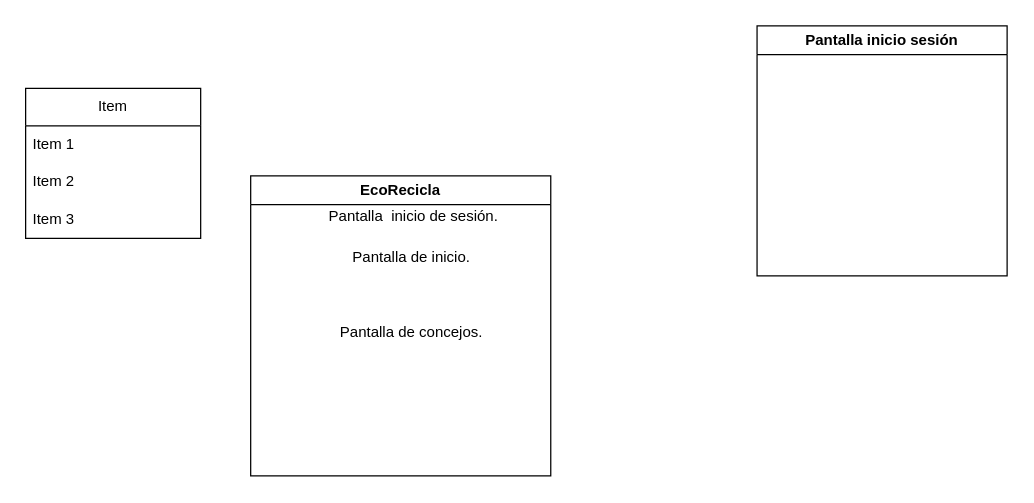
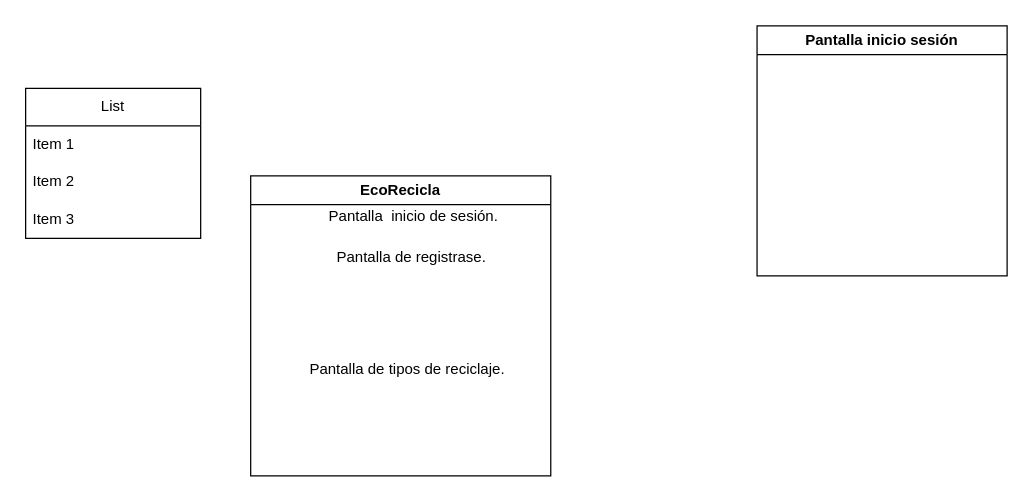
- <mxCell id="2" value="Item" style="swimlane;fontStyle=0;childLayout=stackLayout;horizontal=1;startSize=30;horizontalStack=0;resizeParent=1;resizeParentMax=0;resizeLast=0;collapsible=1;marginBottom=0;whiteSpace=wrap;html=1;" vertex="1" parent="1"><mxGeometry x="20" y="70" width="140" height="120" as="geometry" /></mxCell>
+ <mxCell id="2" value="List" style="swimlane;fontStyle=0;childLayout=stackLayout;horizontal=1;startSize=30;horizontalStack=0;resizeParent=1;resizeParentMax=0;resizeLast=0;collapsible=1;marginBottom=0;whiteSpace=wrap;html=1;" vertex="1" parent="1"><mxGeometry x="20" y="70" width="140" height="120" as="geometry" /></mxCell>
- <mxCell id="7" value="&lt;span style=&quot;white-space: pre;&quot;&gt;&#09;&lt;/span&gt;Pantalla de inicio." style="text;html=1;align=center;verticalAlign=middle;resizable=0;points=[];autosize=1;strokeColor=none;fillColor=none;" vertex="1" parent="6"><mxGeometry x="30" y="50" width="170" height="30" as="geometry" /></mxCell>
+ <mxCell id="7" value="&lt;span style=&quot;white-space: pre;&quot;&gt;&#09;&lt;/span&gt;Pantalla de registrase." style="text;html=1;align=center;verticalAlign=middle;resizable=0;points=[];autosize=1;strokeColor=none;fillColor=none;" vertex="1" parent="6"><mxGeometry x="30" y="50" width="170" height="30" as="geometry" /></mxCell>
- <mxCell id="9" value="&lt;span style=&quot;white-space: pre;&quot;&gt;&#09;&lt;/span&gt;Pantalla de concejos." style="text;html=1;align=center;verticalAlign=middle;resizable=0;points=[];autosize=1;strokeColor=none;fillColor=none;" vertex="1" parent="6"><mxGeometry x="35" y="110" width="160" height="30" as="geometry" /></mxCell>
+ <mxCell id="10" value="Pantalla de tipos de reciclaje." style="text;html=1;align=center;verticalAlign=middle;resizable=0;points=[];autosize=1;strokeColor=none;fillColor=none;" vertex="1" parent="6"><mxGeometry x="35" y="140" width="180" height="30" as="geometry" /></mxCell>
